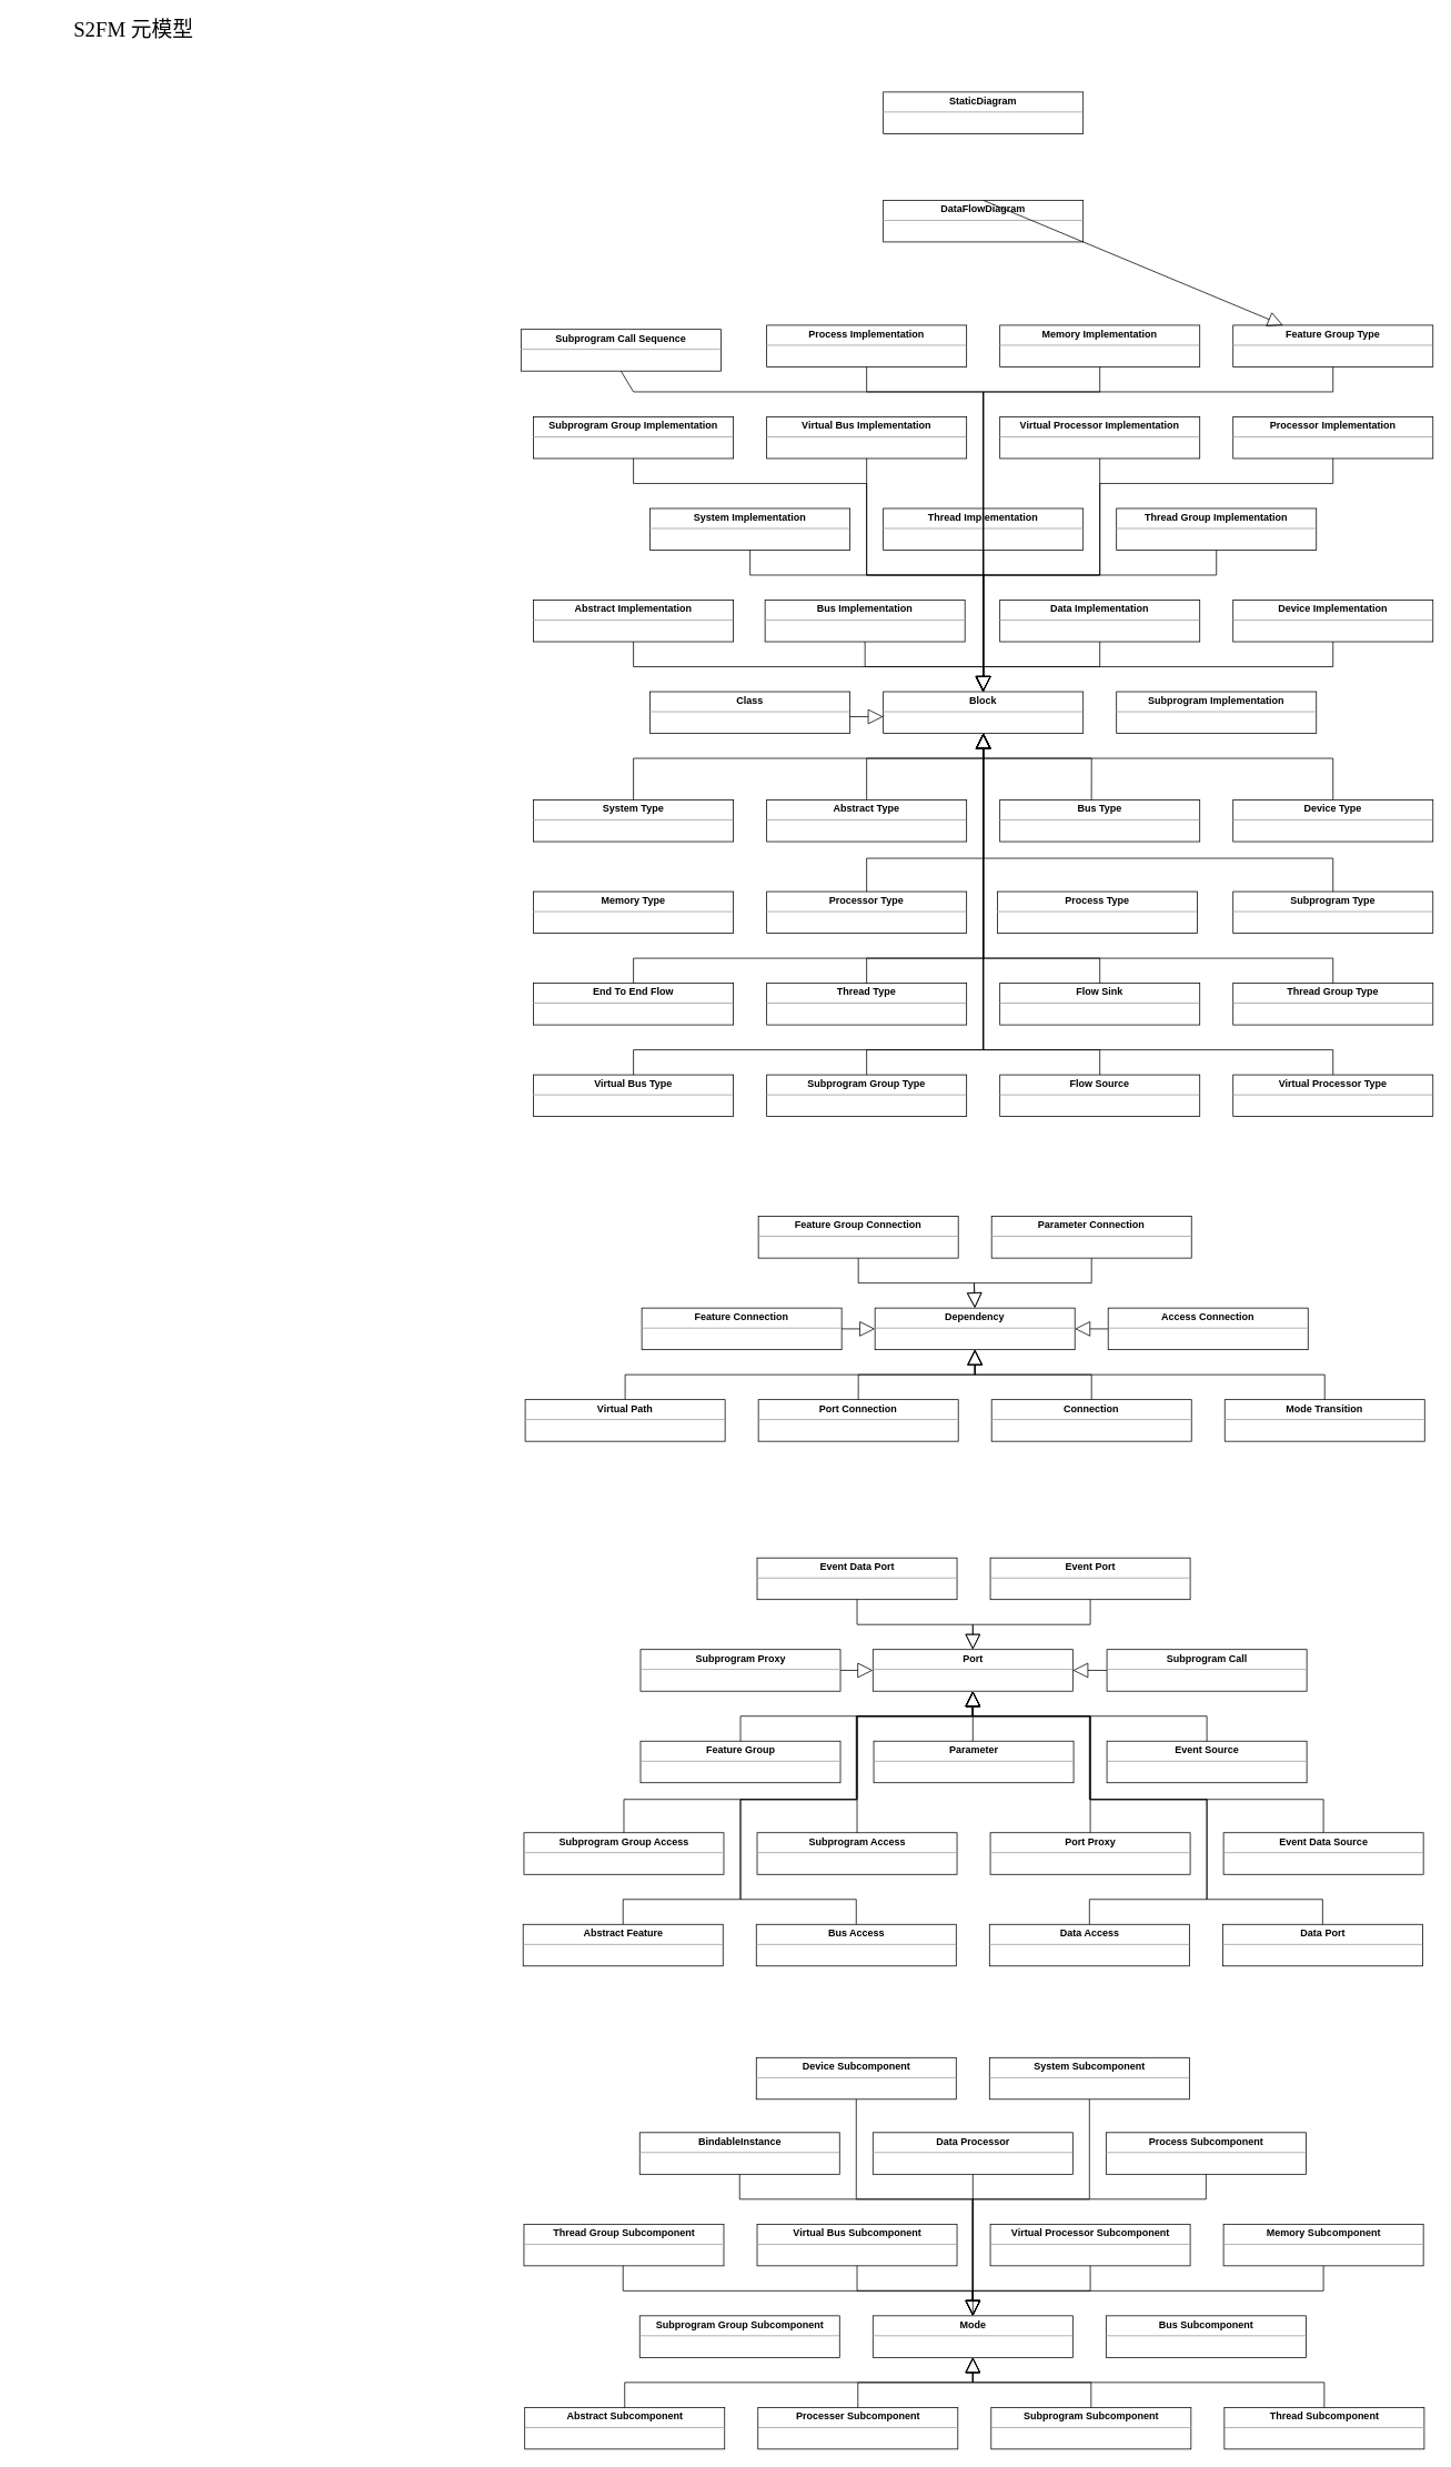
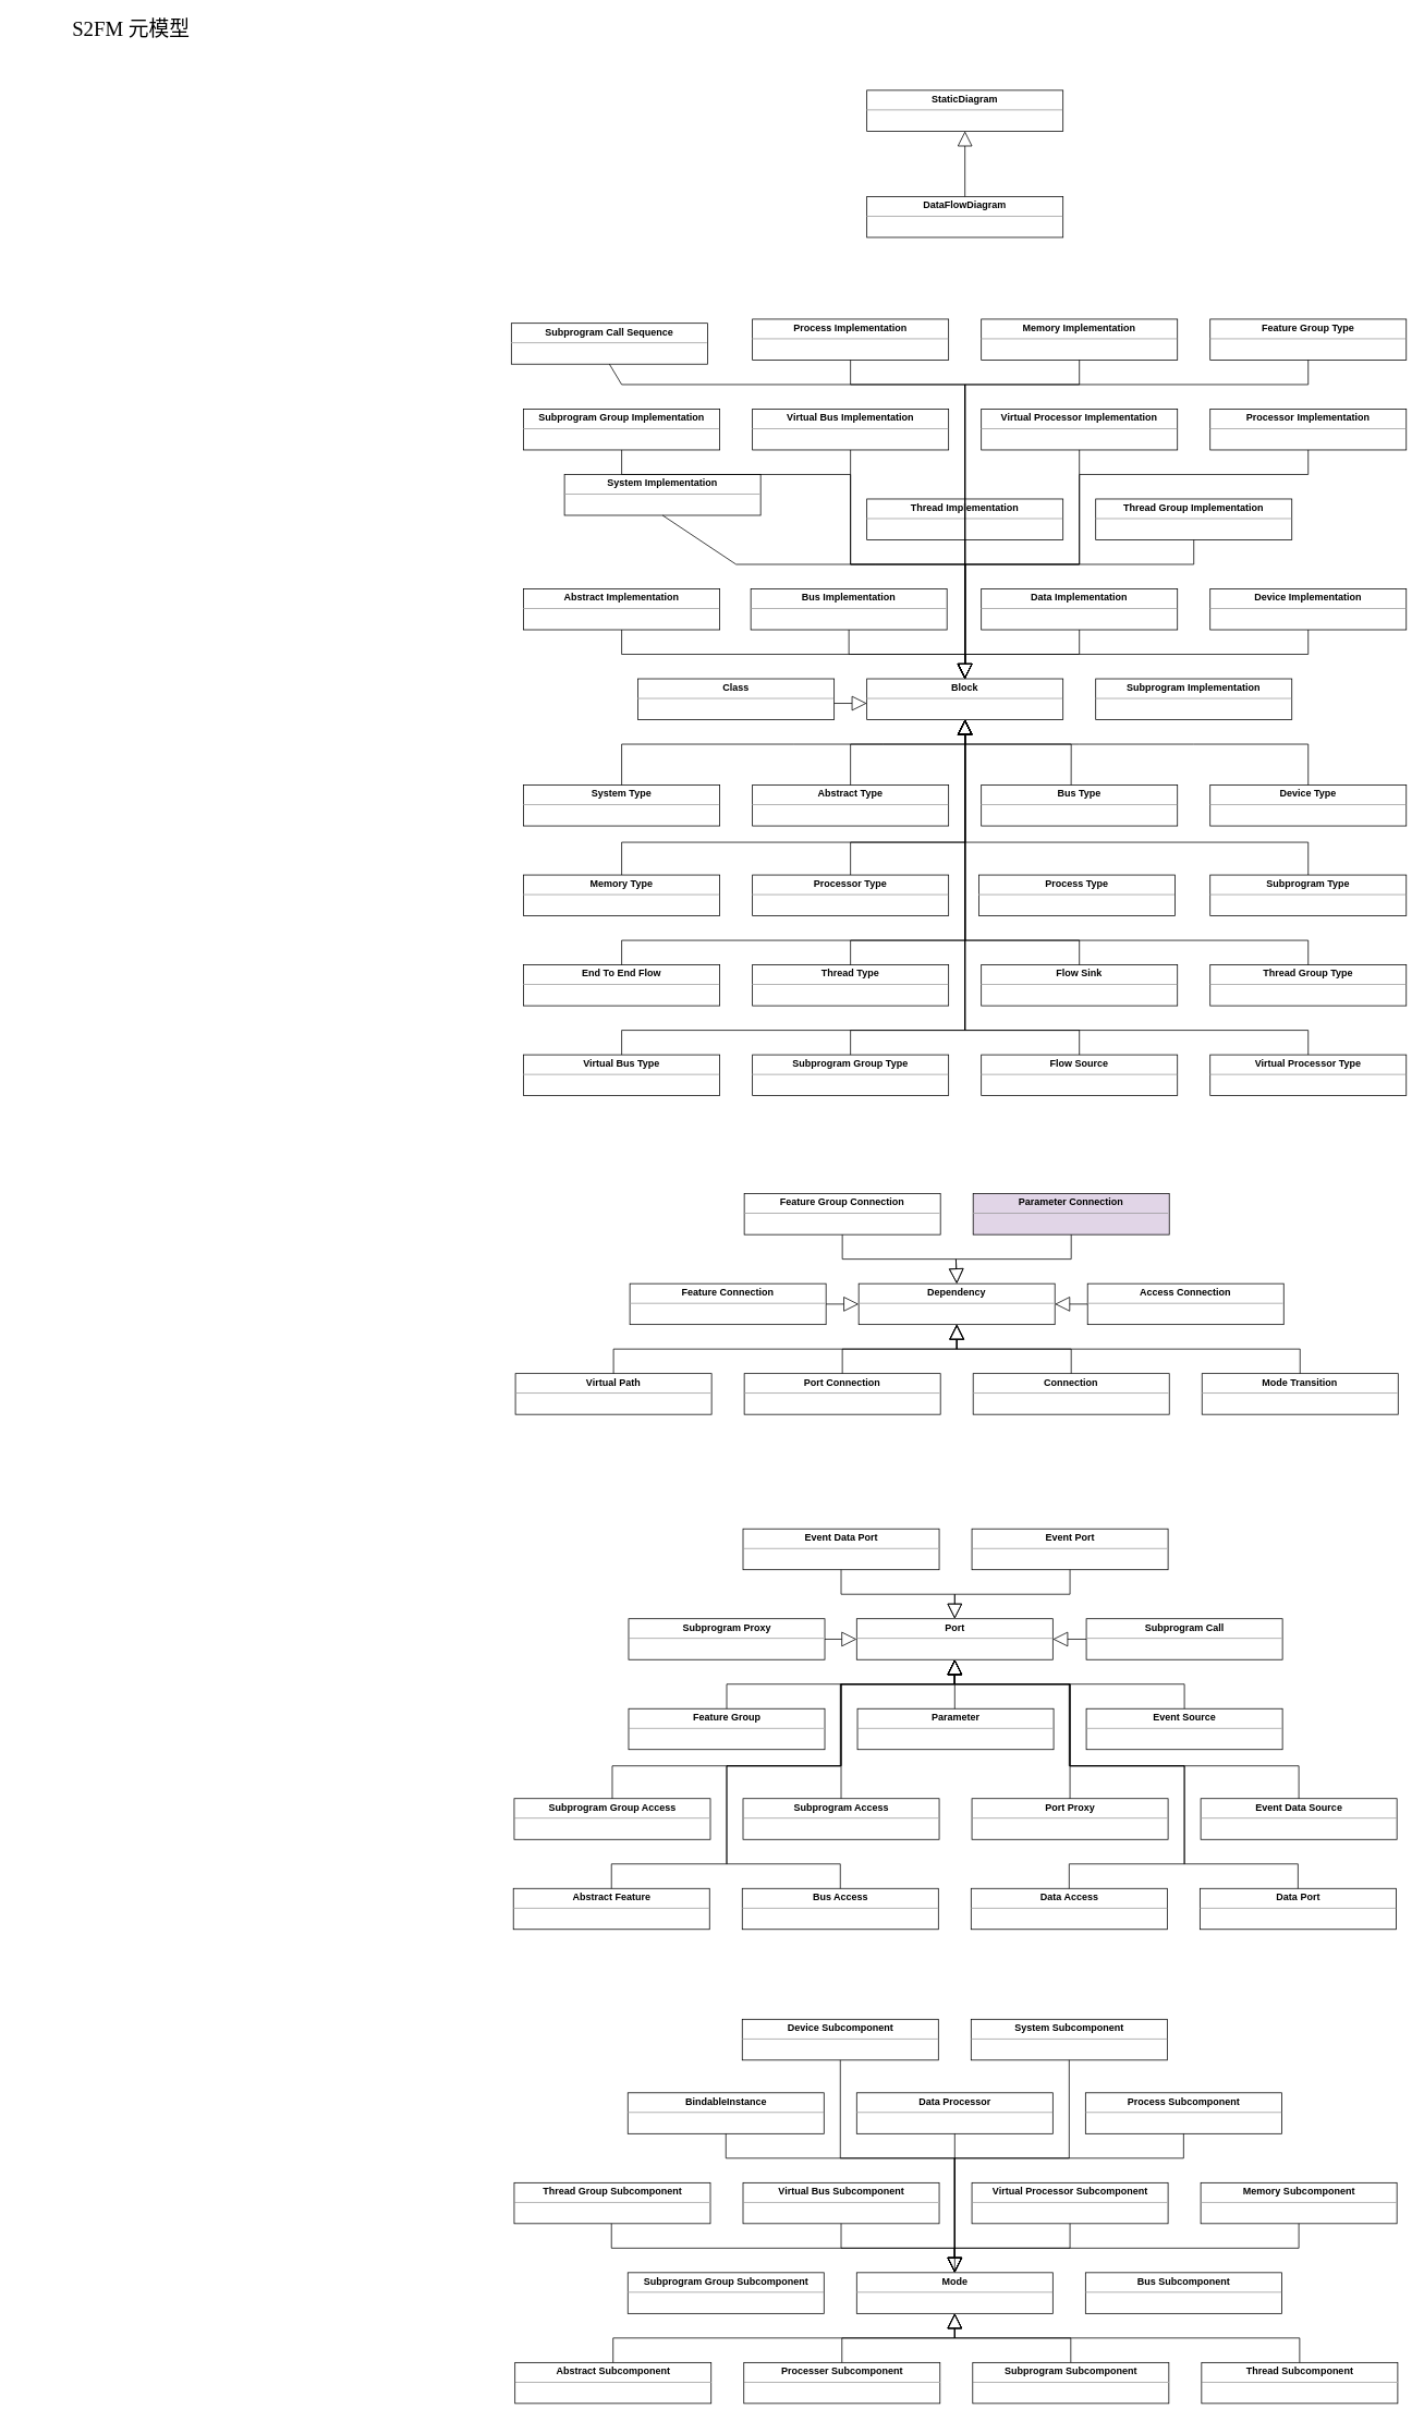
- <mxCell id="78" value="" style="endArrow=block;endSize=16;endFill=0;html=1;rounded=0;exitX=0.5;exitY=0;exitDx=0;exitDy=0;" parent="1" target="6" edge="1" source="59"><mxGeometry width="160" relative="1" as="geometry"><mxPoint x="1158" y="240" as="sourcePoint" /><mxPoint x="1080" y="39" as="targetPoint" /></mxGeometry></mxCell>
+ <mxCell id="78" value="" style="endArrow=block;endSize=16;endFill=0;html=1;rounded=0;entryX=0.5;entryY=1;entryDx=0;entryDy=0;exitX=0.5;exitY=0;exitDx=0;exitDy=0;" parent="1" target="58" edge="1" source="59"><mxGeometry width="160" relative="1" as="geometry"><mxPoint x="1158" y="240" as="sourcePoint" /><mxPoint x="1080" y="39" as="targetPoint" /></mxGeometry></mxCell>
- <mxCell id="69" value="&lt;p style=&quot;margin: 0px ; margin-top: 4px ; text-align: center&quot;&gt;&lt;b&gt;System Implementation&lt;/b&gt;&lt;/p&gt;&lt;hr size=&quot;1&quot;&gt;&lt;div style=&quot;height: 2px&quot;&gt;&lt;/div&gt;" style="verticalAlign=top;align=left;overflow=fill;fontSize=12;fontFamily=Helvetica;html=1;" parent="1" vertex="1"><mxGeometry x="780" y="610" width="240" height="50" as="geometry" /></mxCell>
+ <mxCell id="69" value="&lt;p style=&quot;margin: 0px ; margin-top: 4px ; text-align: center&quot;&gt;&lt;b&gt;System Implementation&lt;/b&gt;&lt;/p&gt;&lt;hr size=&quot;1&quot;&gt;&lt;div style=&quot;height: 2px&quot;&gt;&lt;/div&gt;" style="verticalAlign=top;align=left;overflow=fill;fontSize=12;fontFamily=Helvetica;html=1;" parent="1" vertex="1"><mxGeometry x="690" y="580" width="240" height="50" as="geometry" /></mxCell>
+ <mxCell id="135" value="" style="endArrow=block;endSize=16;endFill=0;html=1;rounded=0;entryX=0.5;entryY=1;entryDx=0;entryDy=0;exitX=0.5;exitY=0;exitDx=0;exitDy=0;" edge="1" parent="1" source="7" target="2"><mxGeometry x="-1" y="140" width="160" relative="1" as="geometry"><mxPoint x="1880" y="880" as="sourcePoint" /><mxPoint x="2040" y="880" as="targetPoint" /><mxPoint x="-140" y="130" as="offset" /><Array as="points"><mxPoint x="760" y="1030" /><mxPoint x="1180" y="1030" /></Array></mxGeometry></mxCell>
- <mxCell id="21" value="&lt;p style=&quot;margin: 0px ; margin-top: 4px ; text-align: center&quot;&gt;&lt;b&gt;Parameter Connection&lt;/b&gt;&lt;/p&gt;&lt;hr size=&quot;1&quot;&gt;&lt;div style=&quot;height: 2px&quot;&gt;&lt;/div&gt;" style="verticalAlign=top;align=left;overflow=fill;fontSize=12;fontFamily=Helvetica;html=1;" parent="1" vertex="1"><mxGeometry x="1190" y="1460" width="240" height="50" as="geometry" /></mxCell>
+ <mxCell id="21" value="&lt;p style=&quot;margin: 0px ; margin-top: 4px ; text-align: center&quot;&gt;&lt;b&gt;Parameter Connection&lt;/b&gt;&lt;/p&gt;&lt;hr size=&quot;1&quot;&gt;&lt;div style=&quot;height: 2px&quot;&gt;&lt;/div&gt;" style="verticalAlign=top;align=left;overflow=fill;fontSize=12;fontFamily=Helvetica;html=1;fillColor=#e1d5e7;" parent="1" vertex="1"><mxGeometry x="1190" y="1460" width="240" height="50" as="geometry" /></mxCell>
